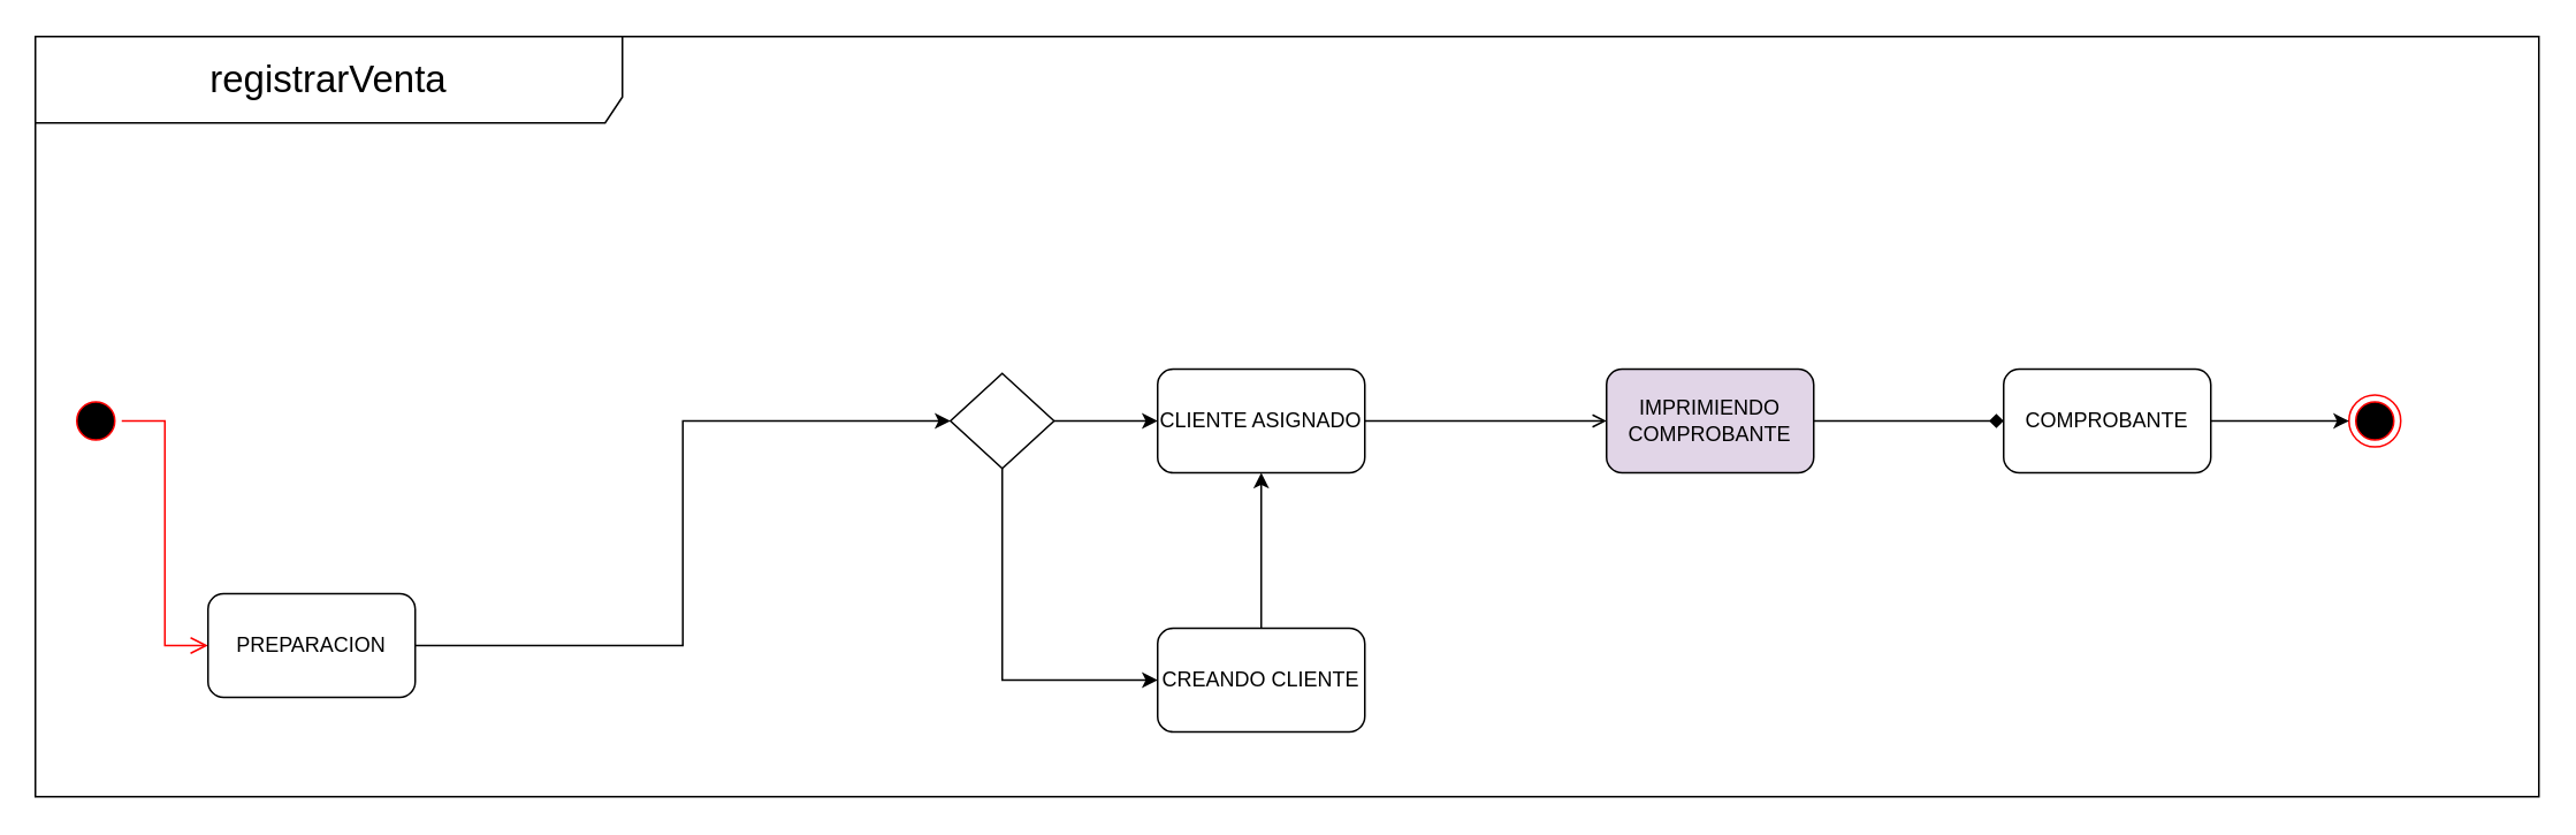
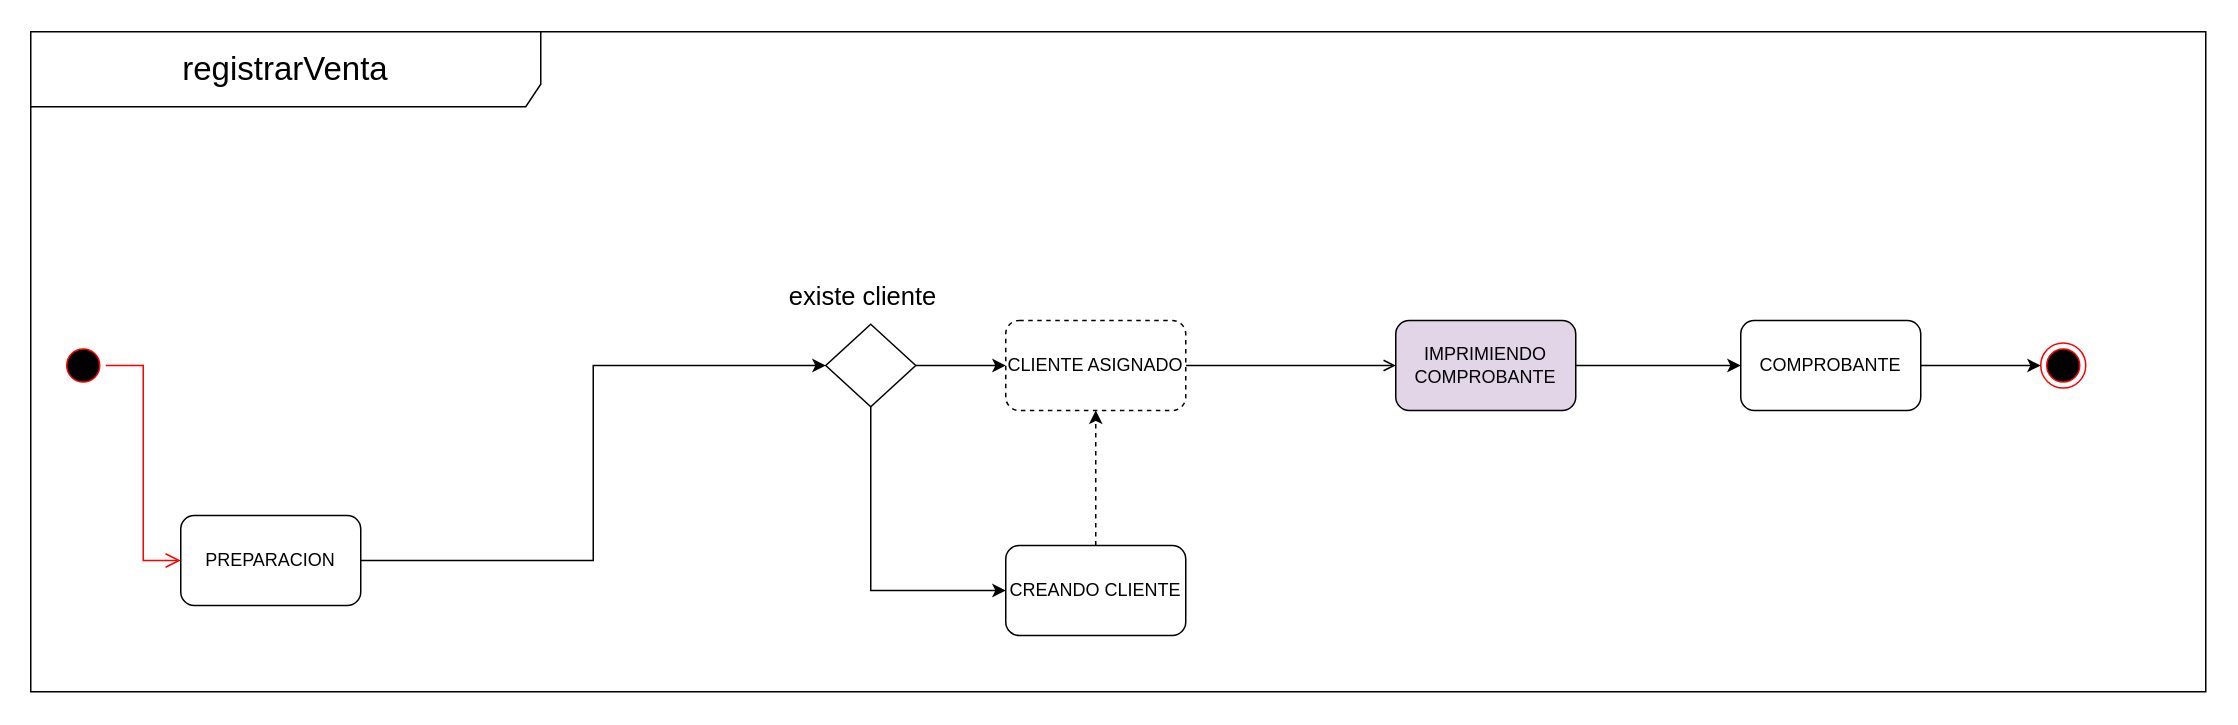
+ <mxCell id="15" value="&lt;span style=&quot;font-size: 17px;&quot;&gt;existe cliente&lt;/span&gt;" style="text;html=1;strokeColor=none;fillColor=none;align=center;verticalAlign=middle;whiteSpace=wrap;rounded=0;fontSize=22;" parent="1" vertex="1"><mxGeometry x="500" y="180.5" width="150" height="30" as="geometry" /></mxCell>
- <mxCell id="11" value="CLIENTE ASIGNADO" style="rounded=1;whiteSpace=wrap;html=1;" parent="1" vertex="1"><mxGeometry x="670" y="213" width="120" height="60" as="geometry" /></mxCell>
+ <mxCell id="11" value="CLIENTE ASIGNADO" style="rounded=1;whiteSpace=wrap;html=1;dashed=1;" parent="1" vertex="1"><mxGeometry x="670" y="213" width="120" height="60" as="geometry" /></mxCell>
- <mxCell id="7" style="edgeStyle=orthogonalEdgeStyle;rounded=0;orthogonalLoop=1;jettySize=auto;html=1;fontSize=17;entryX=0;entryY=0.5;entryDx=0;entryDy=0;endArrow=diamond;" parent="1" source="8" edge="1" target="17"><mxGeometry relative="1" as="geometry"><mxPoint x="1200" y="241" as="targetPoint" /></mxGeometry></mxCell>
+ <mxCell id="7" style="edgeStyle=orthogonalEdgeStyle;rounded=0;orthogonalLoop=1;jettySize=auto;html=1;fontSize=17;entryX=0;entryY=0.5;entryDx=0;entryDy=0;" parent="1" source="8" edge="1" target="17"><mxGeometry relative="1" as="geometry"><mxPoint x="1200" y="241" as="targetPoint" /></mxGeometry></mxCell>
- <mxCell id="18" style="edgeStyle=orthogonalEdgeStyle;rounded=0;orthogonalLoop=1;jettySize=auto;html=1;entryX=0.5;entryY=1;entryDx=0;entryDy=0;" edge="1" parent="1" source="19" target="11"><mxGeometry relative="1" as="geometry" /></mxCell>
+ <mxCell id="18" style="edgeStyle=orthogonalEdgeStyle;rounded=0;orthogonalLoop=1;jettySize=auto;html=1;entryX=0.5;entryY=1;entryDx=0;entryDy=0;dashed=1;" edge="1" parent="1" source="19" target="11"><mxGeometry relative="1" as="geometry" /></mxCell>
